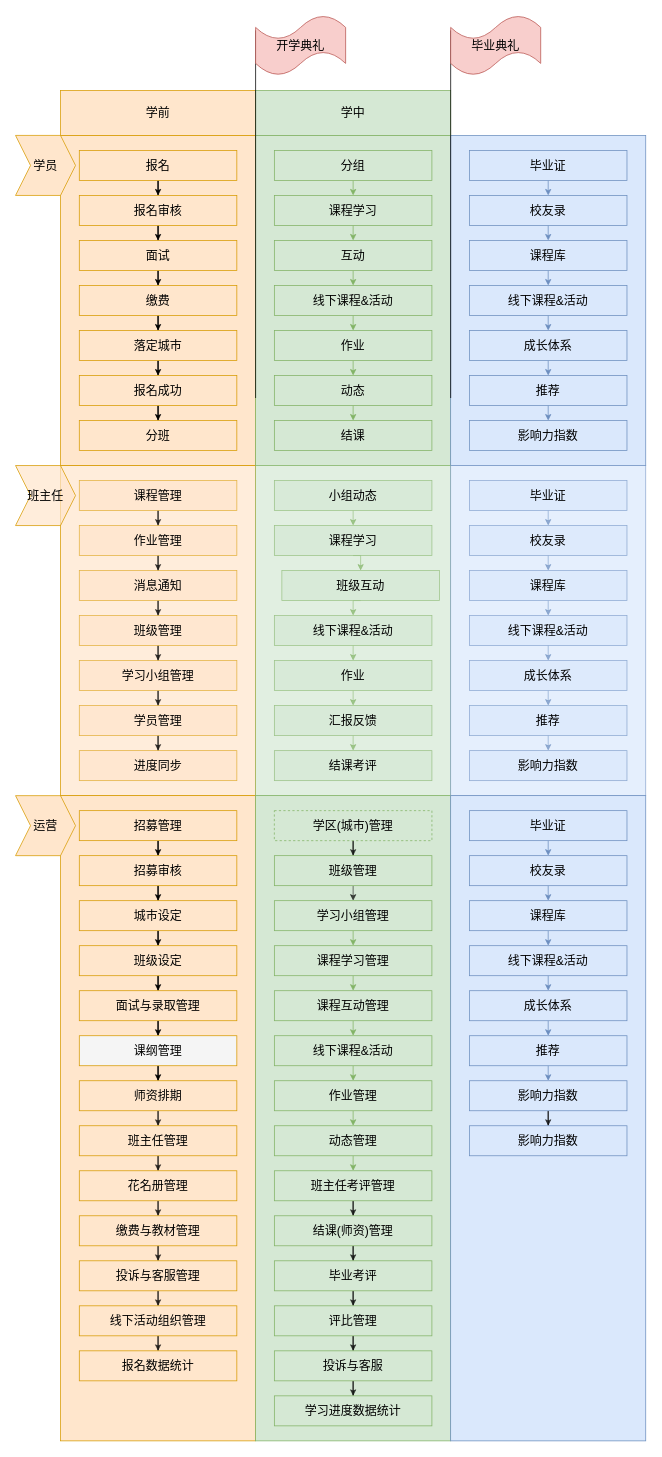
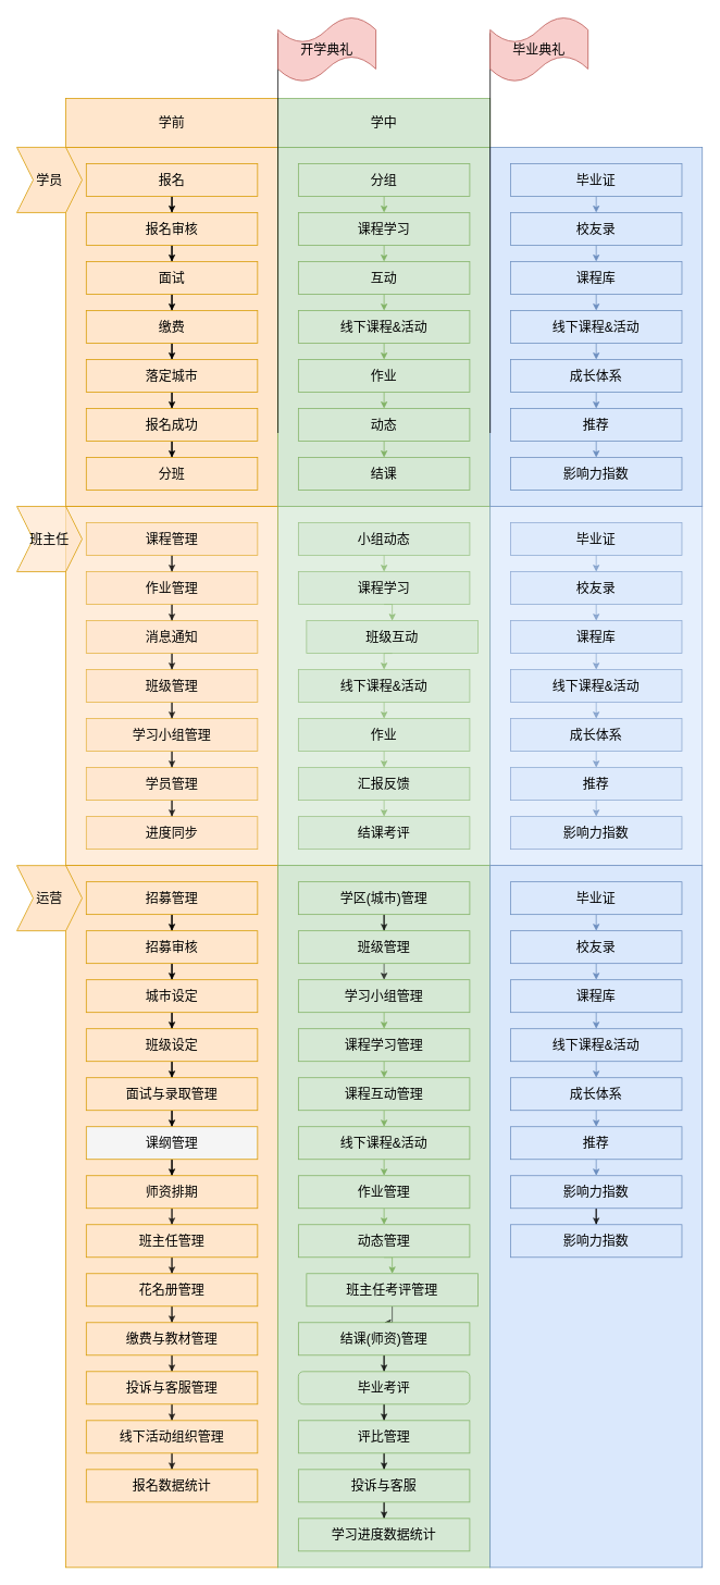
- <mxCell id="162" value="学区(城市)管理" style="rounded=0;whiteSpace=wrap;html=1;fontSize=16;fillColor=#d5e8d4;strokeColor=#82b366;dashed=1;" vertex="1" parent="1"><mxGeometry x="365" y="1080" width="210" height="40" as="geometry" /></mxCell>
+ <mxCell id="162" value="学区(城市)管理" style="rounded=0;whiteSpace=wrap;html=1;fontSize=16;fillColor=#d5e8d4;strokeColor=#82b366;" vertex="1" parent="1"><mxGeometry x="365" y="1080" width="210" height="40" as="geometry" /></mxCell>
- <mxCell id="136" value="班主任考评管理" style="rounded=0;whiteSpace=wrap;html=1;fontSize=16;fillColor=#d5e8d4;strokeColor=#82b366;" vertex="1" parent="1"><mxGeometry x="365" y="1560" width="210" height="40" as="geometry" /></mxCell>
+ <mxCell id="136" value="班主任考评管理" style="rounded=0;whiteSpace=wrap;html=1;fontSize=16;fillColor=#d5e8d4;strokeColor=#82b366;" vertex="1" parent="1"><mxGeometry x="375" y="1560" width="210" height="40" as="geometry" /></mxCell>
- <mxCell id="140" value="毕业考评" style="rounded=0;whiteSpace=wrap;html=1;fontSize=16;fillColor=#d5e8d4;strokeColor=#82b366;" vertex="1" parent="1"><mxGeometry x="365" y="1680" width="210" height="40" as="geometry" /></mxCell>
+ <mxCell id="140" value="毕业考评" style="whiteSpace=wrap;html=1;fontSize=16;fillColor=#d5e8d4;strokeColor=#82b366;rounded=1;" vertex="1" parent="1"><mxGeometry x="365" y="1680" width="210" height="40" as="geometry" /></mxCell>
